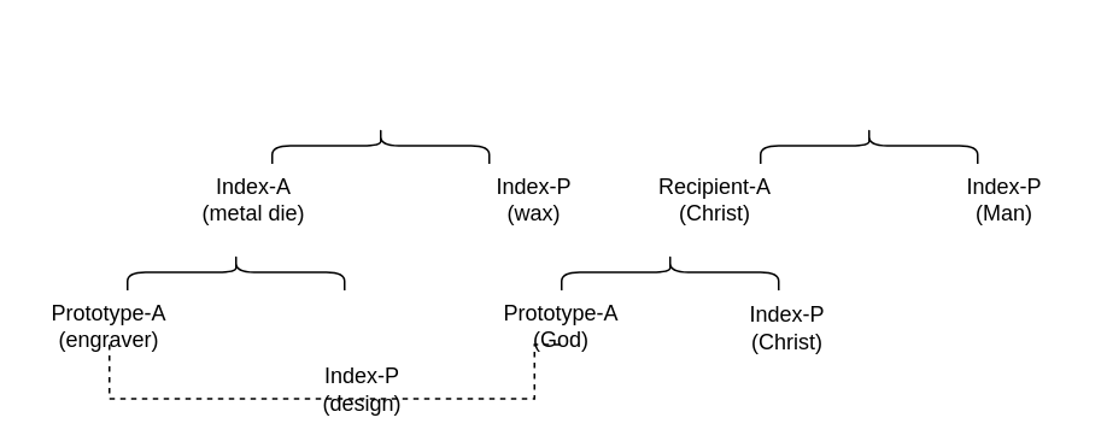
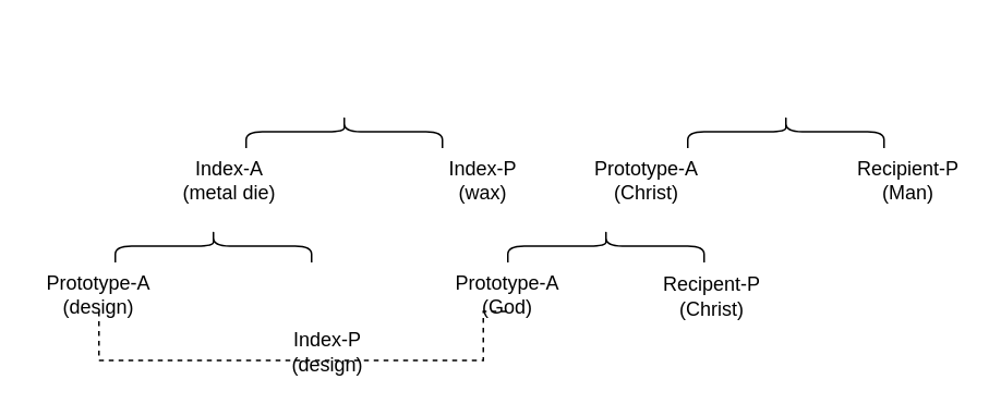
- <mxCell id="3" value="Recipient-A (Christ)" style="text;html=1;strokeColor=none;fillColor=none;align=center;verticalAlign=middle;whiteSpace=wrap;rounded=0;" vertex="1" parent="1"><mxGeometry x="350" y="100" width="90" height="20" as="geometry" /></mxCell>
+ <mxCell id="3" value="Prototype-A (Christ)" style="text;html=1;strokeColor=none;fillColor=none;align=center;verticalAlign=middle;whiteSpace=wrap;rounded=0;" vertex="1" parent="1"><mxGeometry x="350" y="100" width="90" height="20" as="geometry" /></mxCell>
- <mxCell id="4" value="Index-P (Man)" style="text;html=1;strokeColor=none;fillColor=none;align=center;verticalAlign=middle;whiteSpace=wrap;rounded=0;" vertex="1" parent="1"><mxGeometry x="520" y="100" width="70" height="20" as="geometry" /></mxCell>
+ <mxCell id="4" value="Recipient-P (Man)" style="text;html=1;strokeColor=none;fillColor=none;align=center;verticalAlign=middle;whiteSpace=wrap;rounded=0;" vertex="1" parent="1"><mxGeometry x="520" y="100" width="70" height="20" as="geometry" /></mxCell>
- <mxCell id="13" value="Prototype-A (engraver)" style="text;html=1;strokeColor=none;fillColor=none;align=center;verticalAlign=middle;whiteSpace=wrap;rounded=0;" vertex="1" parent="1"><mxGeometry x="20" y="170" width="80" height="20" as="geometry" /></mxCell>
+ <mxCell id="13" value="Prototype-A (design)" style="text;html=1;strokeColor=none;fillColor=none;align=center;verticalAlign=middle;whiteSpace=wrap;rounded=0;" vertex="1" parent="1"><mxGeometry x="20" y="170" width="80" height="20" as="geometry" /></mxCell>
- <mxCell id="7" value="Index-P (Christ)" style="text;html=1;strokeColor=none;fillColor=none;align=center;verticalAlign=middle;whiteSpace=wrap;rounded=0;" vertex="1" parent="1"><mxGeometry x="400" y="180" width="70" as="geometry" /></mxCell>
+ <mxCell id="7" value="Recipent-P (Christ)" style="text;html=1;strokeColor=none;fillColor=none;align=center;verticalAlign=middle;whiteSpace=wrap;rounded=0;" vertex="1" parent="1"><mxGeometry x="400" y="180" width="70" as="geometry" /></mxCell>
